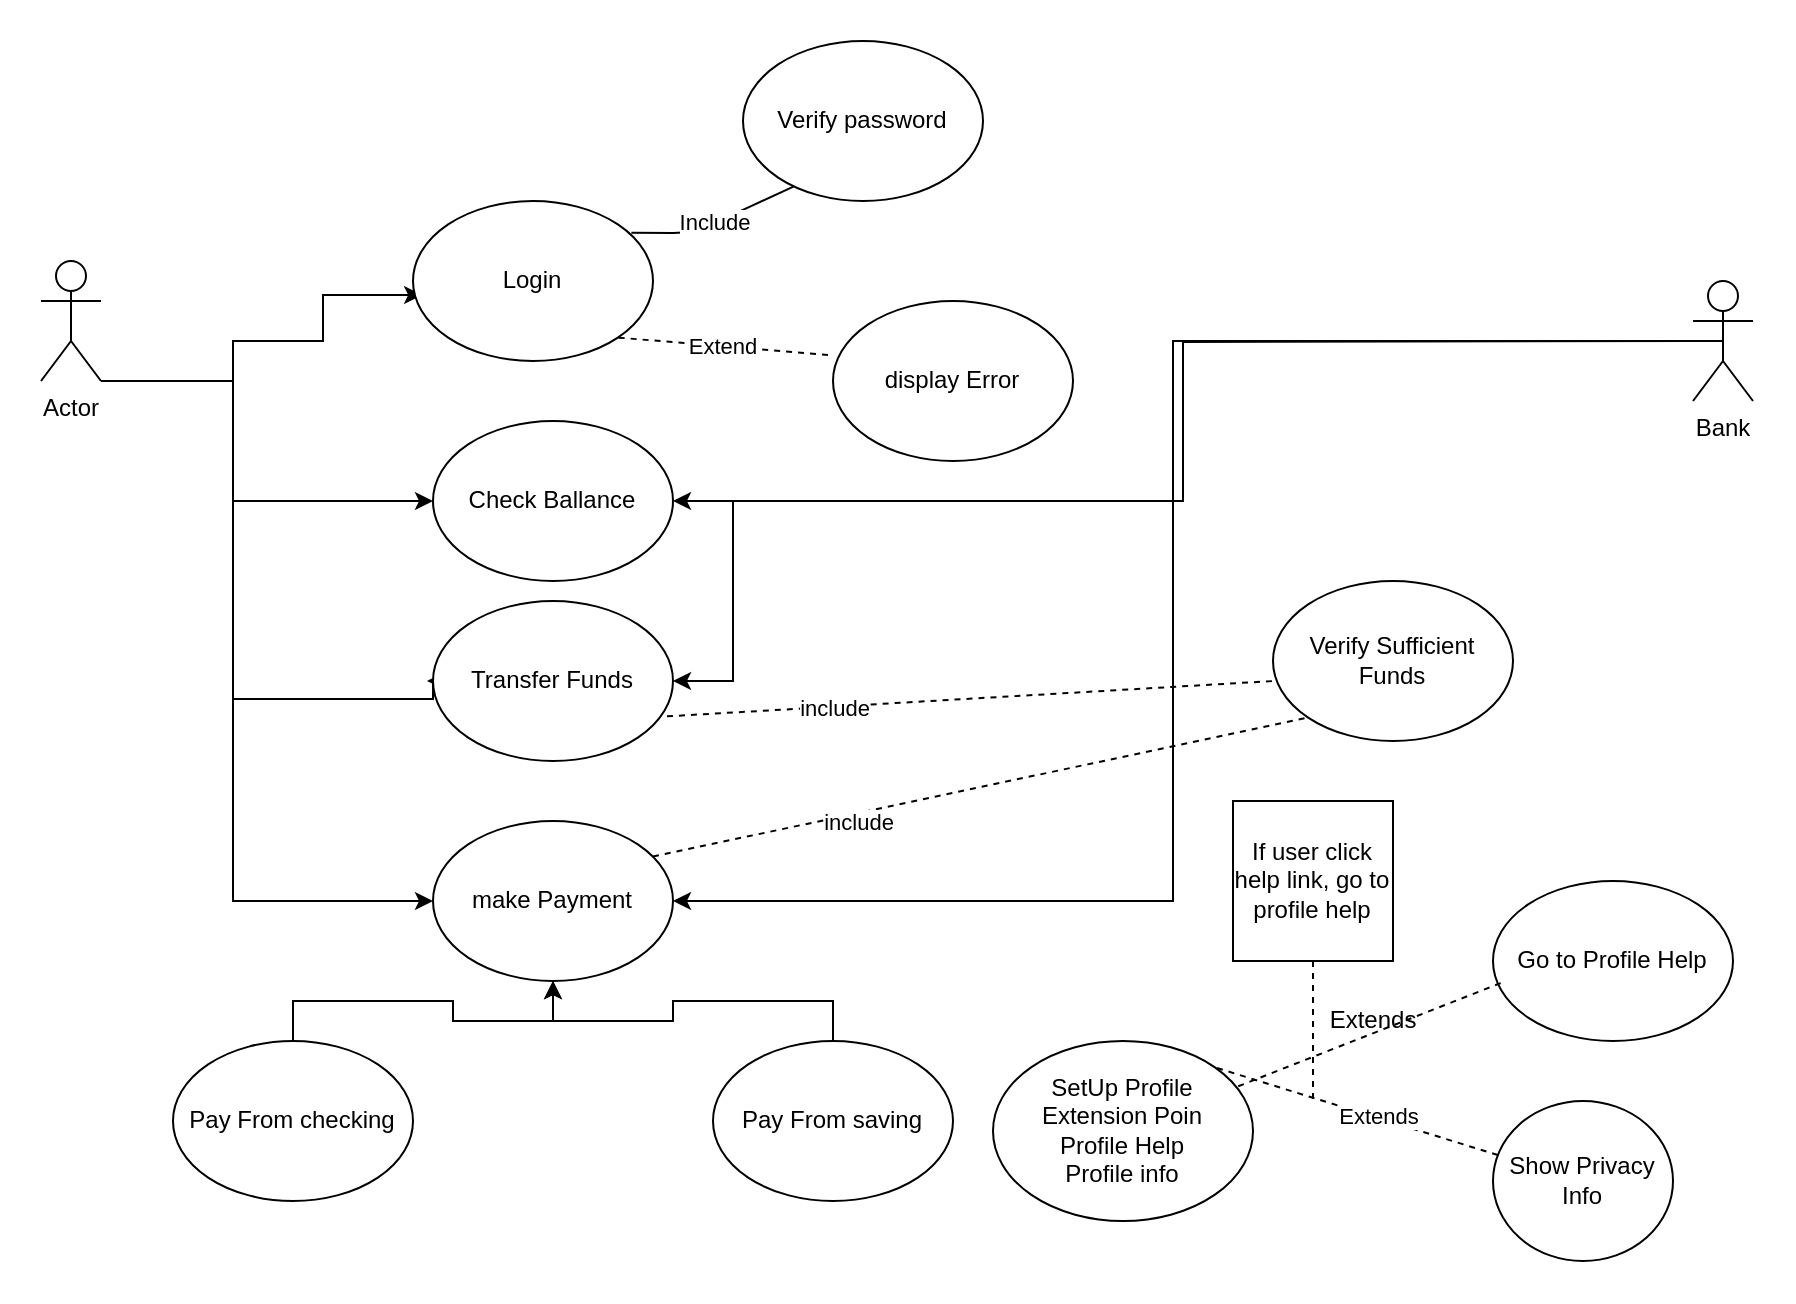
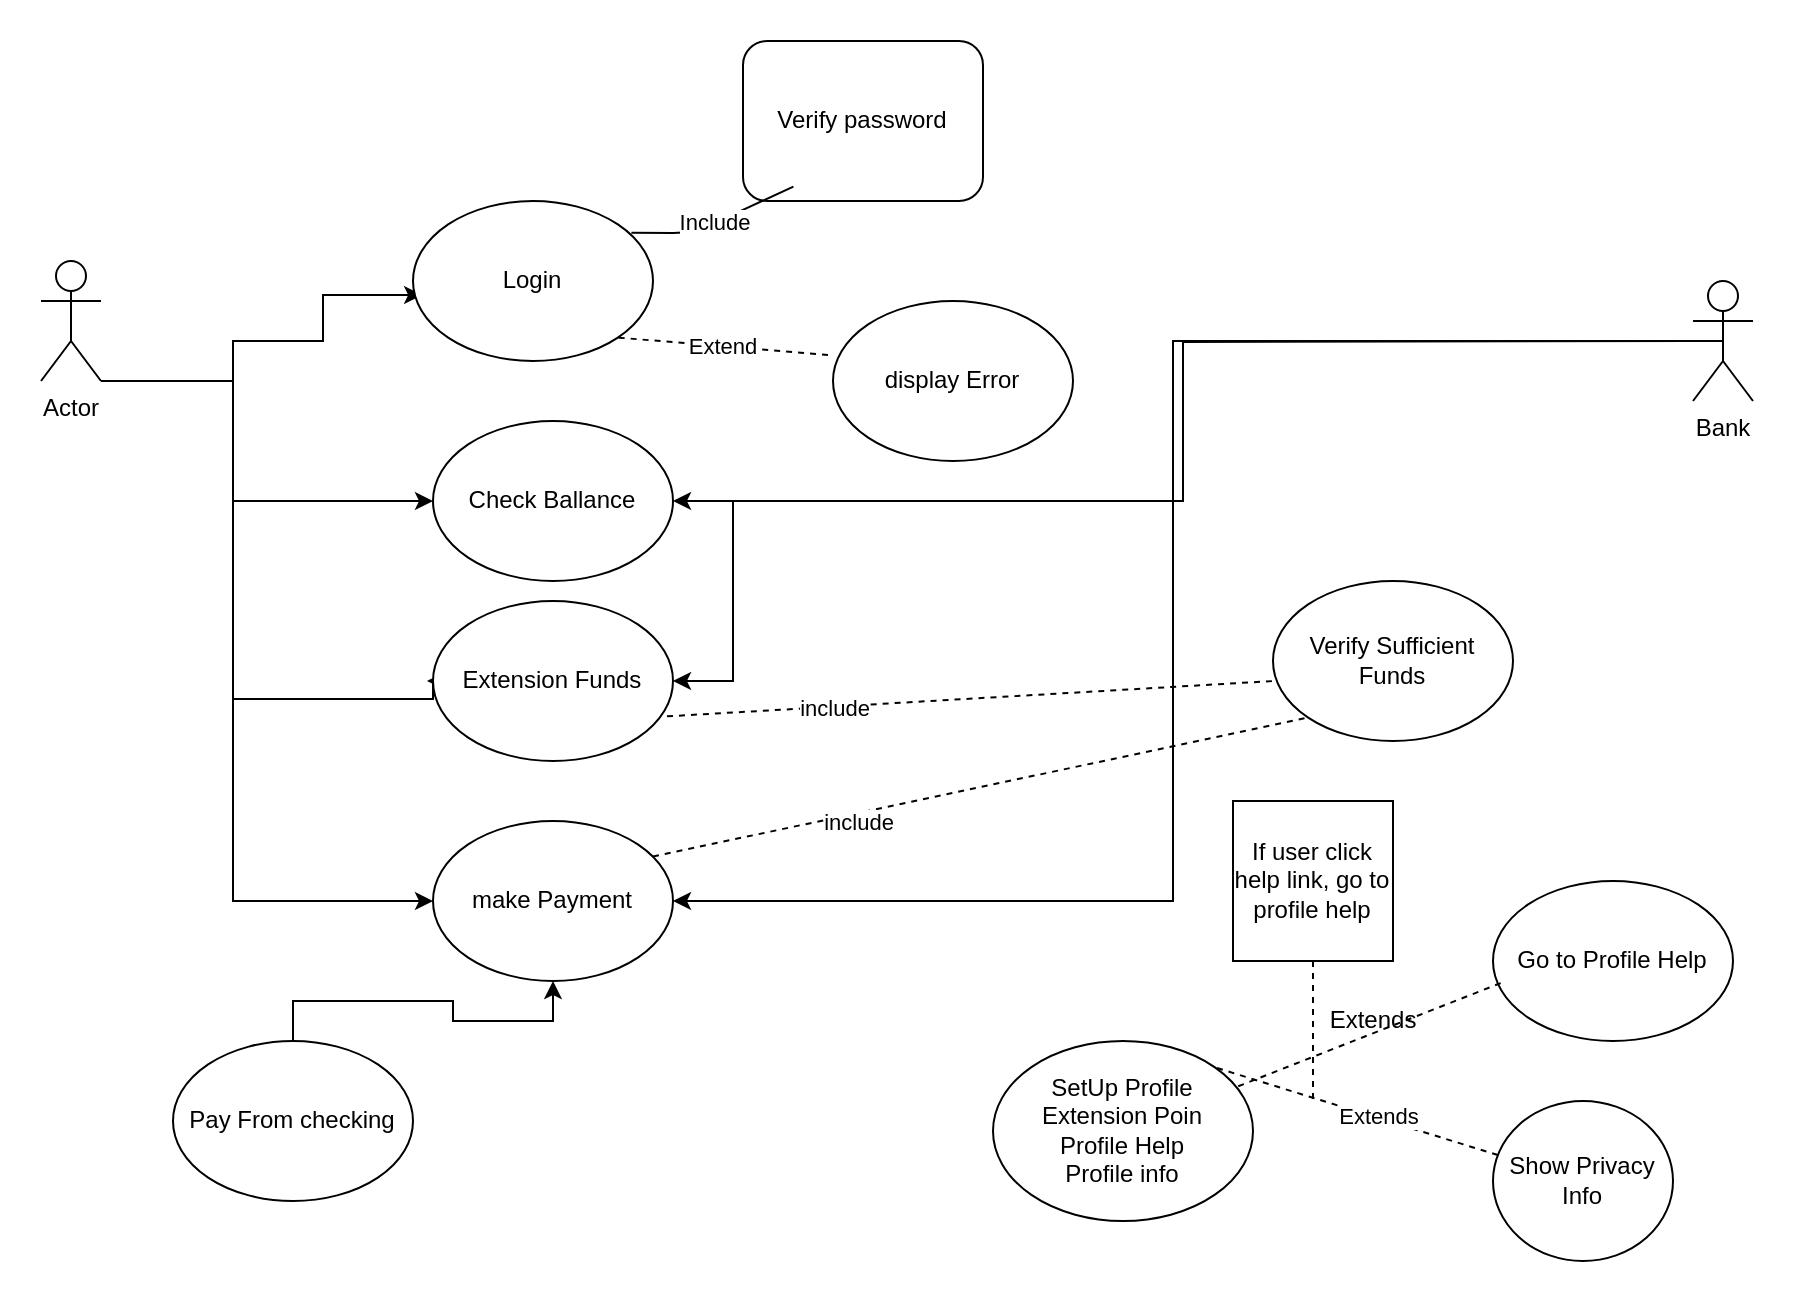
- <mxCell id="8" value="Verify password" style="ellipse;whiteSpace=wrap;html=1;" parent="1" vertex="1"><mxGeometry x="371" y="20" width="120" height="80" as="geometry" /></mxCell>
+ <mxCell id="8" value="Verify password" style="whiteSpace=wrap;html=1;rounded=1;" parent="1" vertex="1"><mxGeometry x="371" y="20" width="120" height="80" as="geometry" /></mxCell>
- <mxCell id="17" value="Transfer Funds" style="ellipse;whiteSpace=wrap;html=1;" vertex="1" parent="1"><mxGeometry x="216" y="300" width="120" height="80" as="geometry" /></mxCell>
+ <mxCell id="17" value="Extension Funds" style="ellipse;whiteSpace=wrap;html=1;" vertex="1" parent="1"><mxGeometry x="216" y="300" width="120" height="80" as="geometry" /></mxCell>
- <mxCell id="22" style="edgeStyle=orthogonalEdgeStyle;rounded=0;orthogonalLoop=1;jettySize=auto;html=1;exitX=0.5;exitY=0;exitDx=0;exitDy=0;entryX=0.5;entryY=1;entryDx=0;entryDy=0;" edge="1" parent="1" source="23" target="18"><mxGeometry relative="1" as="geometry"><mxPoint x="276" y="500" as="targetPoint" /></mxGeometry></mxCell>
- <mxCell id="23" value="Pay From saving" style="ellipse;whiteSpace=wrap;html=1;" vertex="1" parent="1"><mxGeometry x="356" y="520" width="120" height="80" as="geometry" /></mxCell>
